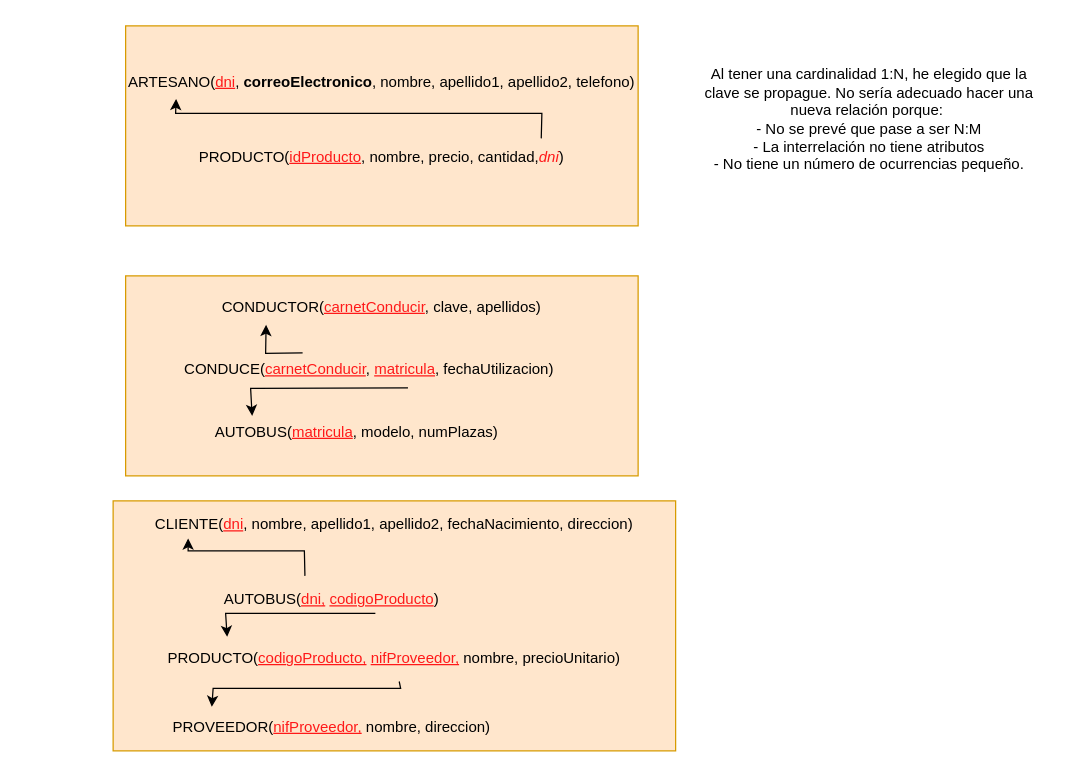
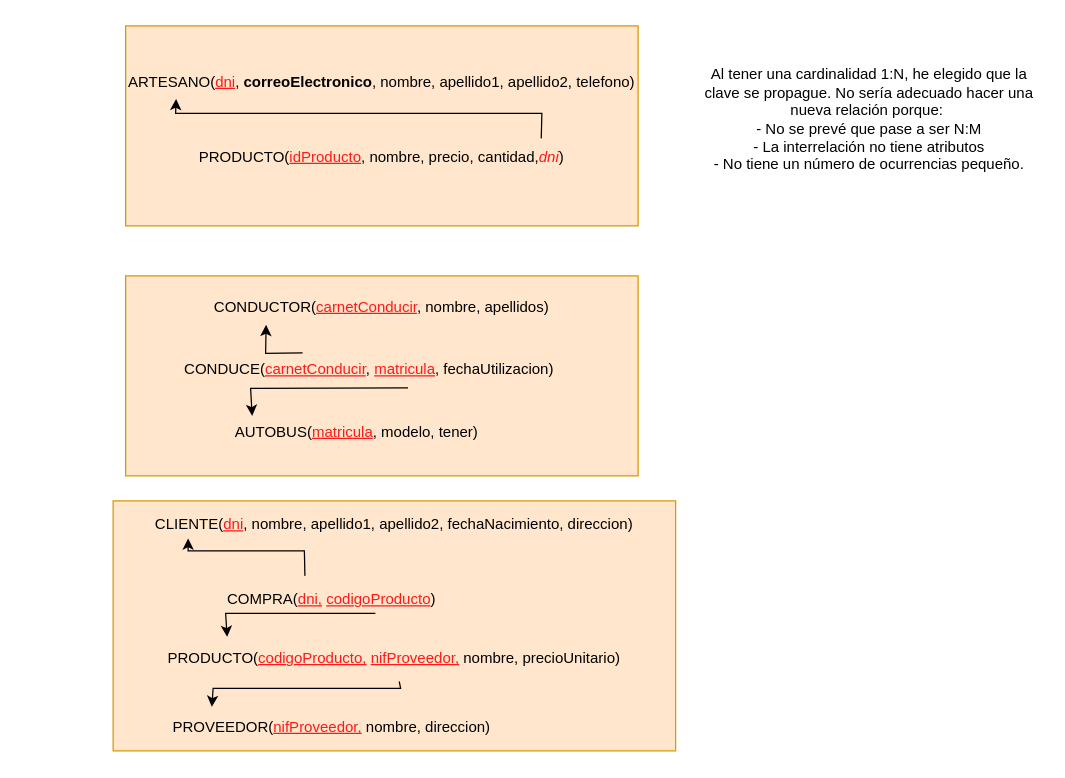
- <mxCell id="7" value="CONDUCTOR(&lt;font color=&quot;#ff1919&quot;&gt;&lt;u&gt;carnetConducir&lt;/u&gt;&lt;/font&gt;, clave, apellidos)" style="text;html=1;strokeColor=none;fillColor=none;align=center;verticalAlign=middle;whiteSpace=wrap;rounded=0;" vertex="1" parent="1"><mxGeometry x="60" y="230" width="490" height="30" as="geometry" /></mxCell>
+ <mxCell id="7" value="CONDUCTOR(&lt;font color=&quot;#ff1919&quot;&gt;&lt;u&gt;carnetConducir&lt;/u&gt;&lt;/font&gt;, nombre, apellidos)" style="text;html=1;strokeColor=none;fillColor=none;align=center;verticalAlign=middle;whiteSpace=wrap;rounded=0;" vertex="1" parent="1"><mxGeometry x="60" y="230" width="490" height="30" as="geometry" /></mxCell>
- <mxCell id="9" value="AUTOBUS(&lt;font color=&quot;#ff1919&quot;&gt;&lt;u&gt;matricula&lt;/u&gt;&lt;/font&gt;, modelo, numPlazas)" style="text;html=1;strokeColor=none;fillColor=none;align=center;verticalAlign=middle;whiteSpace=wrap;rounded=0;" vertex="1" parent="1"><mxGeometry x="40" y="330" width="490" height="30" as="geometry" /></mxCell>
+ <mxCell id="9" value="AUTOBUS(&lt;font color=&quot;#ff1919&quot;&gt;&lt;u&gt;matricula&lt;/u&gt;&lt;/font&gt;, modelo, tener)" style="text;html=1;strokeColor=none;fillColor=none;align=center;verticalAlign=middle;whiteSpace=wrap;rounded=0;" vertex="1" parent="1"><mxGeometry x="40" y="330" width="490" height="30" as="geometry" /></mxCell>
- <mxCell id="14" value="AUTOBUS(&lt;font color=&quot;#ff1919&quot;&gt;&lt;u&gt;dni,&lt;/u&gt; &lt;u&gt;codigoProducto&lt;/u&gt;&lt;/font&gt;)" style="text;html=1;strokeColor=none;fillColor=none;align=center;verticalAlign=middle;whiteSpace=wrap;rounded=0;" vertex="1" parent="11"><mxGeometry x="-70" y="60" width="490" height="37.5" as="geometry" /></mxCell>
+ <mxCell id="14" value="COMPRA(&lt;font color=&quot;#ff1919&quot;&gt;&lt;u&gt;dni,&lt;/u&gt; &lt;u&gt;codigoProducto&lt;/u&gt;&lt;/font&gt;)" style="text;html=1;strokeColor=none;fillColor=none;align=center;verticalAlign=middle;whiteSpace=wrap;rounded=0;" vertex="1" parent="11"><mxGeometry x="-70" y="60" width="490" height="37.5" as="geometry" /></mxCell>
